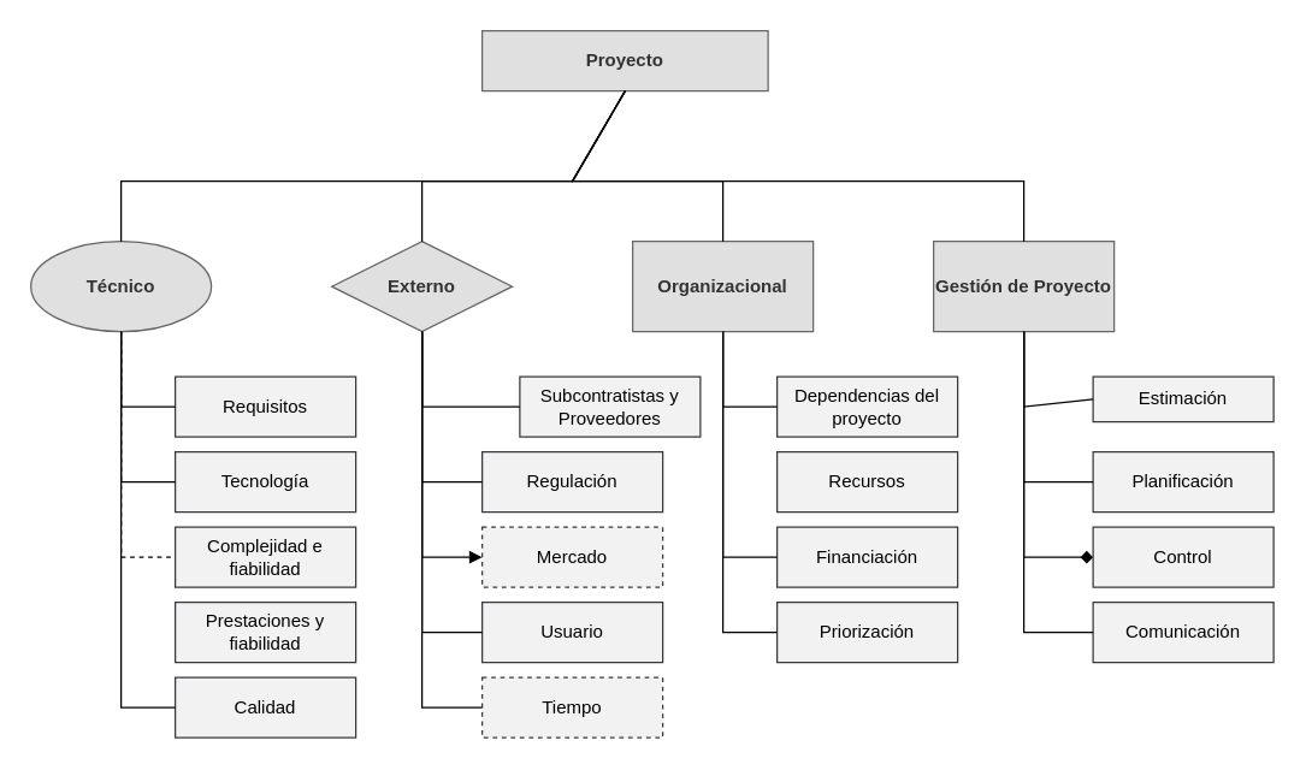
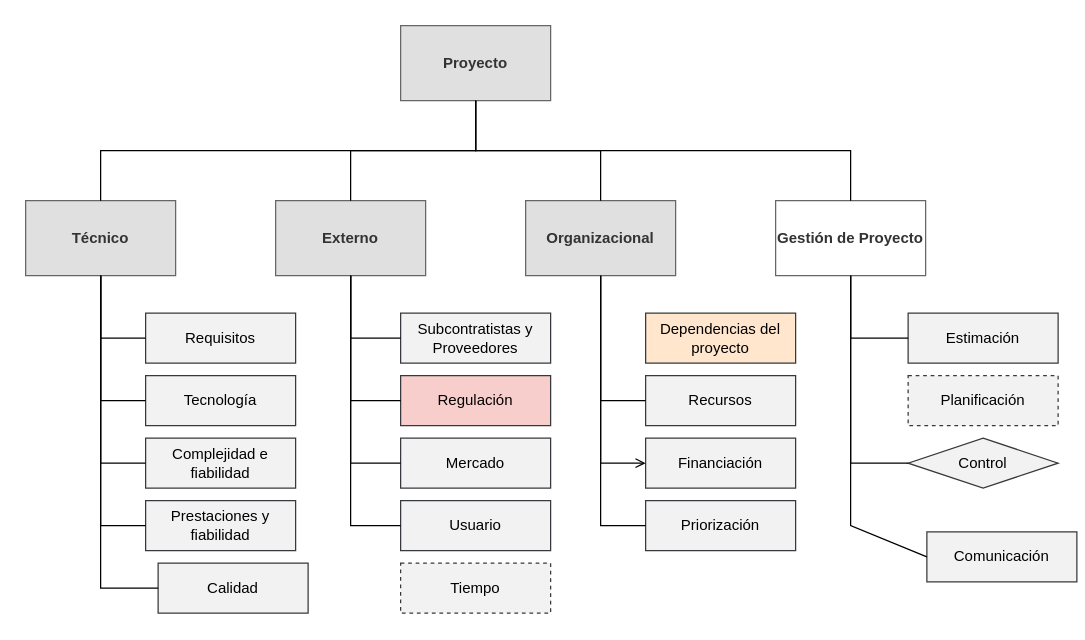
- <mxCell id="2" value="Proyecto" style="rounded=0;whiteSpace=wrap;html=1;fillColor=#E0E0E0;fontColor=#333333;strokeColor=#666666;fontSize=12;fontStyle=1" parent="1" vertex="1"><mxGeometry x="320" y="20" width="190" height="40" as="geometry" /></mxCell>
+ <mxCell id="2" value="Proyecto" style="rounded=0;whiteSpace=wrap;html=1;fillColor=#E0E0E0;fontColor=#333333;strokeColor=#666666;fontSize=12;fontStyle=1" parent="1" vertex="1"><mxGeometry x="320" y="20" width="120" height="60" as="geometry" /></mxCell>
- <mxCell id="3" value="Técnico" style="ellipse;whiteSpace=wrap;html=1;fontStyle=1;fillColor=#E0E0E0;fontColor=#333333;strokeColor=#666666;" parent="1" vertex="1"><mxGeometry y="160" width="120" height="60" as="geometry" x="20" /></mxCell>
+ <mxCell id="3" value="Técnico" style="rounded=0;whiteSpace=wrap;html=1;fontStyle=1;fillColor=#E0E0E0;fontColor=#333333;strokeColor=#666666;" parent="1" vertex="1"><mxGeometry y="160" width="120" height="60" as="geometry" x="20" /></mxCell>
- <mxCell id="4" value="Externo" style="rhombus;whiteSpace=wrap;html=1;fontStyle=1;fillColor=#E0E0E0;fontColor=#333333;strokeColor=#666666;" parent="1" vertex="1"><mxGeometry x="220" y="160" width="120" height="60" as="geometry" /></mxCell>
+ <mxCell id="4" value="Externo" style="rounded=0;whiteSpace=wrap;html=1;fontStyle=1;fillColor=#E0E0E0;fontColor=#333333;strokeColor=#666666;" parent="1" vertex="1"><mxGeometry x="220" y="160" width="120" height="60" as="geometry" /></mxCell>
- <mxCell id="6" value="Gestión de Proyecto" style="rounded=0;whiteSpace=wrap;html=1;fontStyle=1;fillColor=#E0E0E0;fontColor=#333333;strokeColor=#666666;" parent="1" vertex="1"><mxGeometry x="620" y="160" width="120" height="60" as="geometry" /></mxCell>
+ <mxCell id="6" value="Gestión de Proyecto" style="rounded=0;whiteSpace=wrap;html=1;fontStyle=1;fillColor=#ffffff;fontColor=#333333;strokeColor=#666666;" parent="1" vertex="1"><mxGeometry x="620" y="160" width="120" height="60" as="geometry" /></mxCell>
- <mxCell id="21" value="Estimación" style="rounded=0;whiteSpace=wrap;html=1;fillColor=#F2F2F2;strokeColor=#36393d;" parent="1" vertex="1"><mxGeometry x="726" y="250" width="120" height="30" as="geometry" /></mxCell>
+ <mxCell id="21" value="Estimación" style="rounded=0;whiteSpace=wrap;html=1;fillColor=#F2F2F2;strokeColor=#36393d;" parent="1" vertex="1"><mxGeometry x="726" y="250" width="120" height="40" as="geometry" /></mxCell>
- <mxCell id="12" value="Subcontratistas y Proveedores" style="rounded=0;whiteSpace=wrap;html=1;fillColor=#F2F2F2;strokeColor=#36393d;" parent="1" vertex="1"><mxGeometry x="345" y="250" width="120" height="40" as="geometry" /></mxCell>
+ <mxCell id="12" value="Subcontratistas y Proveedores" style="rounded=0;whiteSpace=wrap;html=1;fillColor=#F2F2F2;strokeColor=#36393d;" parent="1" vertex="1"><mxGeometry x="320" y="250" width="120" height="40" as="geometry" /></mxCell>
- <mxCell id="39" value="" style="endArrow=none;html=1;rounded=0;entryX=0;entryY=0.5;entryDx=0;entryDy=0;exitX=0.5;exitY=1;exitDx=0;exitDy=0;" parent="1" source="5" target="17" edge="1"><mxGeometry width="50" height="50" relative="1" as="geometry"><mxPoint x="226" y="370" as="sourcePoint" /><mxPoint x="276" y="320" as="targetPoint" /><Array as="points"><mxPoint x="480" y="270" /></Array></mxGeometry></mxCell>
- <mxCell id="17" value="Dependencias del proyecto" style="rounded=0;whiteSpace=wrap;html=1;fillColor=#F2F2F2;strokeColor=#36393d;" parent="1" vertex="1"><mxGeometry x="516" y="250" width="120" height="40" as="geometry" /></mxCell>
+ <mxCell id="17" value="Dependencias del proyecto" style="rounded=0;whiteSpace=wrap;html=1;fillColor=#ffe6cc;strokeColor=#36393d;" parent="1" vertex="1"><mxGeometry x="516" y="250" width="120" height="40" as="geometry" /></mxCell>
- <mxCell id="13" value="Regulación" style="rounded=0;whiteSpace=wrap;html=1;fillColor=#F2F2F2;strokeColor=#36393d;" parent="1" vertex="1"><mxGeometry x="320" y="300" width="120" height="40" as="geometry" /></mxCell>
+ <mxCell id="13" value="Regulación" style="rounded=0;whiteSpace=wrap;html=1;fillColor=#f8cecc;strokeColor=#36393d;" parent="1" vertex="1"><mxGeometry x="320" y="300" width="120" height="40" as="geometry" /></mxCell>
+ <mxCell id="40" value="" style="endArrow=none;html=1;rounded=0;entryX=0;entryY=0.5;entryDx=0;entryDy=0;exitX=0.5;exitY=1;exitDx=0;exitDy=0;" parent="1" source="5" target="18" edge="1"><mxGeometry width="50" height="50" relative="1" as="geometry"><mxPoint x="226" y="370" as="sourcePoint" /><mxPoint x="276" y="320" as="targetPoint" /><Array as="points"><mxPoint x="480" y="320" /></Array></mxGeometry></mxCell>
- <mxCell id="44" value="" style="endArrow=none;html=1;rounded=0;entryX=0;entryY=0.5;entryDx=0;entryDy=0;exitX=0.5;exitY=1;exitDx=0;exitDy=0;" parent="1" source="6" target="22" edge="1"><mxGeometry width="50" height="50" relative="1" as="geometry"><mxPoint x="356" y="350" as="sourcePoint" /><mxPoint x="406" y="300" as="targetPoint" /><Array as="points"><mxPoint x="680" y="320" /></Array></mxGeometry></mxCell>
- <mxCell id="22" value="Planificación" style="rounded=0;whiteSpace=wrap;html=1;fillColor=#F2F2F2;strokeColor=#36393d;" parent="1" vertex="1"><mxGeometry x="726" y="300" width="120" height="40" as="geometry" /></mxCell>
+ <mxCell id="22" value="Planificación" style="rounded=0;whiteSpace=wrap;html=1;fillColor=#F2F2F2;strokeColor=#36393d;dashed=1;" parent="1" vertex="1"><mxGeometry x="726" y="300" width="120" height="40" as="geometry" /></mxCell>
- <mxCell id="31" value="" style="endArrow=none;html=1;rounded=0;entryX=0;entryY=0.5;entryDx=0;entryDy=0;exitX=0.5;exitY=1;exitDx=0;exitDy=0;dashed=1;" parent="1" source="3" target="9" edge="1"><mxGeometry width="50" height="50" relative="1" as="geometry"><mxPoint x="166" y="370" as="sourcePoint" /><mxPoint x="216" y="320" as="targetPoint" /><Array as="points"><mxPoint x="80" y="370" /></Array></mxGeometry></mxCell>
+ <mxCell id="31" value="" style="endArrow=none;html=1;rounded=0;entryX=0;entryY=0.5;entryDx=0;entryDy=0;exitX=0.5;exitY=1;exitDx=0;exitDy=0;" parent="1" source="3" target="9" edge="1"><mxGeometry width="50" height="50" relative="1" as="geometry"><mxPoint x="166" y="370" as="sourcePoint" /><mxPoint x="216" y="320" as="targetPoint" /><Array as="points"><mxPoint x="80" y="370" /></Array></mxGeometry></mxCell>
- <mxCell id="36" value="" style="endArrow=block;html=1;rounded=0;entryX=0;entryY=0.5;entryDx=0;entryDy=0;exitX=0.5;exitY=1;exitDx=0;exitDy=0;" parent="1" source="4" target="14" edge="1"><mxGeometry width="50" height="50" relative="1" as="geometry"><mxPoint x="276" y="220" as="sourcePoint" /><mxPoint x="312" y="370" as="targetPoint" /><Array as="points"><mxPoint x="280" y="370" /></Array></mxGeometry></mxCell>
+ <mxCell id="36" value="" style="endArrow=none;html=1;rounded=0;entryX=0;entryY=0.5;entryDx=0;entryDy=0;exitX=0.5;exitY=1;exitDx=0;exitDy=0;" parent="1" source="4" target="14" edge="1"><mxGeometry width="50" height="50" relative="1" as="geometry"><mxPoint x="276" y="220" as="sourcePoint" /><mxPoint x="312" y="370" as="targetPoint" /><Array as="points"><mxPoint x="280" y="370" /></Array></mxGeometry></mxCell>
- <mxCell id="14" value="Mercado" style="rounded=0;whiteSpace=wrap;html=1;fillColor=#F2F2F2;strokeColor=#36393d;dashed=1;" parent="1" vertex="1"><mxGeometry x="320" y="350" width="120" height="40" as="geometry" /></mxCell>
+ <mxCell id="14" value="Mercado" style="rounded=0;whiteSpace=wrap;html=1;fillColor=#F2F2F2;strokeColor=#36393d;" parent="1" vertex="1"><mxGeometry x="320" y="350" width="120" height="40" as="geometry" /></mxCell>
- <mxCell id="41" value="" style="endArrow=none;html=1;rounded=0;entryX=0;entryY=0.5;entryDx=0;entryDy=0;exitX=0.5;exitY=1;exitDx=0;exitDy=0;" parent="1" source="5" target="19" edge="1"><mxGeometry width="50" height="50" relative="1" as="geometry"><mxPoint x="226" y="370" as="sourcePoint" /><mxPoint x="276" y="320" as="targetPoint" /><Array as="points"><mxPoint x="480" y="370" /></Array></mxGeometry></mxCell>
+ <mxCell id="41" value="" style="endArrow=open;html=1;rounded=0;entryX=0;entryY=0.5;entryDx=0;entryDy=0;exitX=0.5;exitY=1;exitDx=0;exitDy=0;" parent="1" source="5" target="19" edge="1"><mxGeometry width="50" height="50" relative="1" as="geometry"><mxPoint x="226" y="370" as="sourcePoint" /><mxPoint x="276" y="320" as="targetPoint" /><Array as="points"><mxPoint x="480" y="370" /></Array></mxGeometry></mxCell>
- <mxCell id="45" value="" style="endArrow=diamond;html=1;rounded=0;entryX=0;entryY=0.5;entryDx=0;entryDy=0;exitX=0.5;exitY=1;exitDx=0;exitDy=0;" parent="1" source="6" target="23" edge="1"><mxGeometry width="50" height="50" relative="1" as="geometry"><mxPoint x="356" y="350" as="sourcePoint" /><mxPoint x="406" y="300" as="targetPoint" /><Array as="points"><mxPoint x="680" y="370" /></Array></mxGeometry></mxCell>
+ <mxCell id="45" value="" style="endArrow=none;html=1;rounded=0;entryX=0;entryY=0.5;entryDx=0;entryDy=0;exitX=0.5;exitY=1;exitDx=0;exitDy=0;" parent="1" source="6" target="23" edge="1"><mxGeometry width="50" height="50" relative="1" as="geometry"><mxPoint x="356" y="350" as="sourcePoint" /><mxPoint x="406" y="300" as="targetPoint" /><Array as="points"><mxPoint x="680" y="370" /></Array></mxGeometry></mxCell>
- <mxCell id="23" value="Control" style="rounded=0;whiteSpace=wrap;html=1;fillColor=#F2F2F2;strokeColor=#36393d;" parent="1" vertex="1"><mxGeometry x="726" y="350" width="120" height="40" as="geometry" /></mxCell>
+ <mxCell id="23" value="Control" style="rhombus;whiteSpace=wrap;html=1;fillColor=#F2F2F2;strokeColor=#36393d;" parent="1" vertex="1"><mxGeometry x="726" y="350" width="120" height="40" as="geometry" /></mxCell>
+ <mxCell id="32" value="" style="endArrow=none;html=1;rounded=0;exitX=0;exitY=0.5;exitDx=0;exitDy=0;entryX=0.5;entryY=1;entryDx=0;entryDy=0;" parent="1" source="10" target="3" edge="1"><mxGeometry width="50" height="50" relative="1" as="geometry"><mxPoint x="166" y="370" as="sourcePoint" /><mxPoint x="216" y="320" as="targetPoint" /><Array as="points"><mxPoint x="80" y="420" /></Array></mxGeometry></mxCell>
- <mxCell id="24" value="Comunicación" style="rounded=0;whiteSpace=wrap;html=1;fillColor=#F2F2F2;strokeColor=#36393d;" parent="1" vertex="1"><mxGeometry x="726" y="400" width="120" height="40" as="geometry" /></mxCell>
+ <mxCell id="24" value="Comunicación" style="rounded=0;whiteSpace=wrap;html=1;fillColor=#F2F2F2;strokeColor=#36393d;" parent="1" vertex="1"><mxGeometry x="741" y="425" width="120" height="40" as="geometry" /></mxCell>
- <mxCell id="38" value="" style="endArrow=none;html=1;rounded=0;exitX=0;exitY=0.5;exitDx=0;exitDy=0;entryX=0.5;entryY=1;entryDx=0;entryDy=0;" parent="1" source="16" target="4" edge="1"><mxGeometry width="50" height="50" relative="1" as="geometry"><mxPoint x="312" y="470" as="sourcePoint" /><mxPoint x="276" y="220" as="targetPoint" /><Array as="points"><mxPoint x="280" y="470" /></Array></mxGeometry></mxCell>
- <mxCell id="11" value="Calidad" style="rounded=0;whiteSpace=wrap;html=1;fillColor=#F2F2F2;strokeColor=#36393d;" parent="1" vertex="1"><mxGeometry x="116" y="450" width="120" height="40" as="geometry" /></mxCell>
+ <mxCell id="11" value="Calidad" style="rounded=0;whiteSpace=wrap;html=1;fillColor=#F2F2F2;strokeColor=#36393d;" parent="1" vertex="1"><mxGeometry x="126" y="450" width="120" height="40" as="geometry" /></mxCell>
